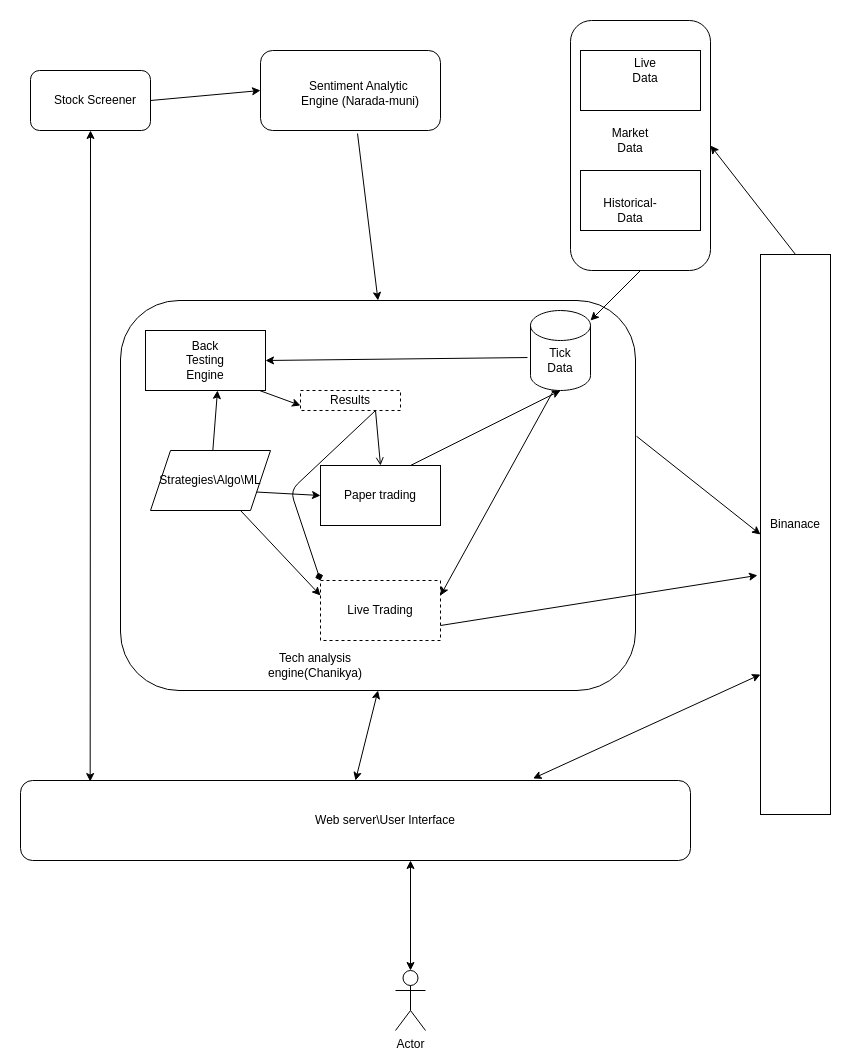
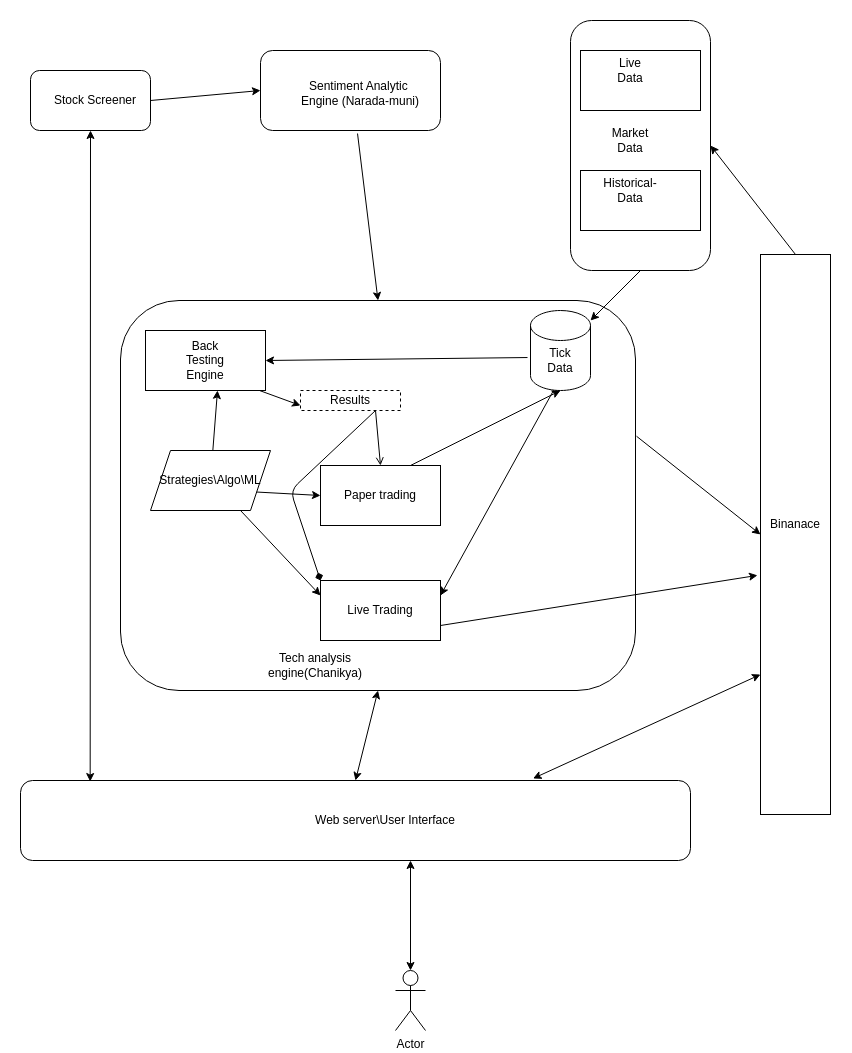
- <mxCell id="7" value="Live Data" style="text;html=1;strokeColor=none;fillColor=none;align=center;verticalAlign=middle;whiteSpace=wrap;rounded=0;" vertex="1" parent="3"><mxGeometry x="55" y="40" width="40" height="20" as="geometry" /></mxCell>
+ <mxCell id="7" value="Live Data" style="text;html=1;strokeColor=none;fillColor=none;align=center;verticalAlign=middle;whiteSpace=wrap;rounded=0;" vertex="1" parent="3"><mxGeometry x="40" y="40" width="40" height="20" as="geometry" /></mxCell>
- <mxCell id="8" value="Historical- Data" style="text;html=1;strokeColor=none;fillColor=none;align=center;verticalAlign=middle;whiteSpace=wrap;rounded=0;" vertex="1" parent="3"><mxGeometry x="40" y="180" width="40" height="20" as="geometry" /></mxCell>
+ <mxCell id="8" value="Historical- Data" style="text;html=1;strokeColor=none;fillColor=none;align=center;verticalAlign=middle;whiteSpace=wrap;rounded=0;" vertex="1" parent="3"><mxGeometry x="40" y="160" width="40" height="20" as="geometry" /></mxCell>
- <mxCell id="43" value="Live Trading" style="rounded=0;whiteSpace=wrap;html=1;dashed=1;" vertex="1" parent="1"><mxGeometry x="320" y="580" width="120" height="60" as="geometry" /></mxCell>
+ <mxCell id="43" value="Live Trading" style="rounded=0;whiteSpace=wrap;html=1;" vertex="1" parent="1"><mxGeometry x="320" y="580" width="120" height="60" as="geometry" /></mxCell>
